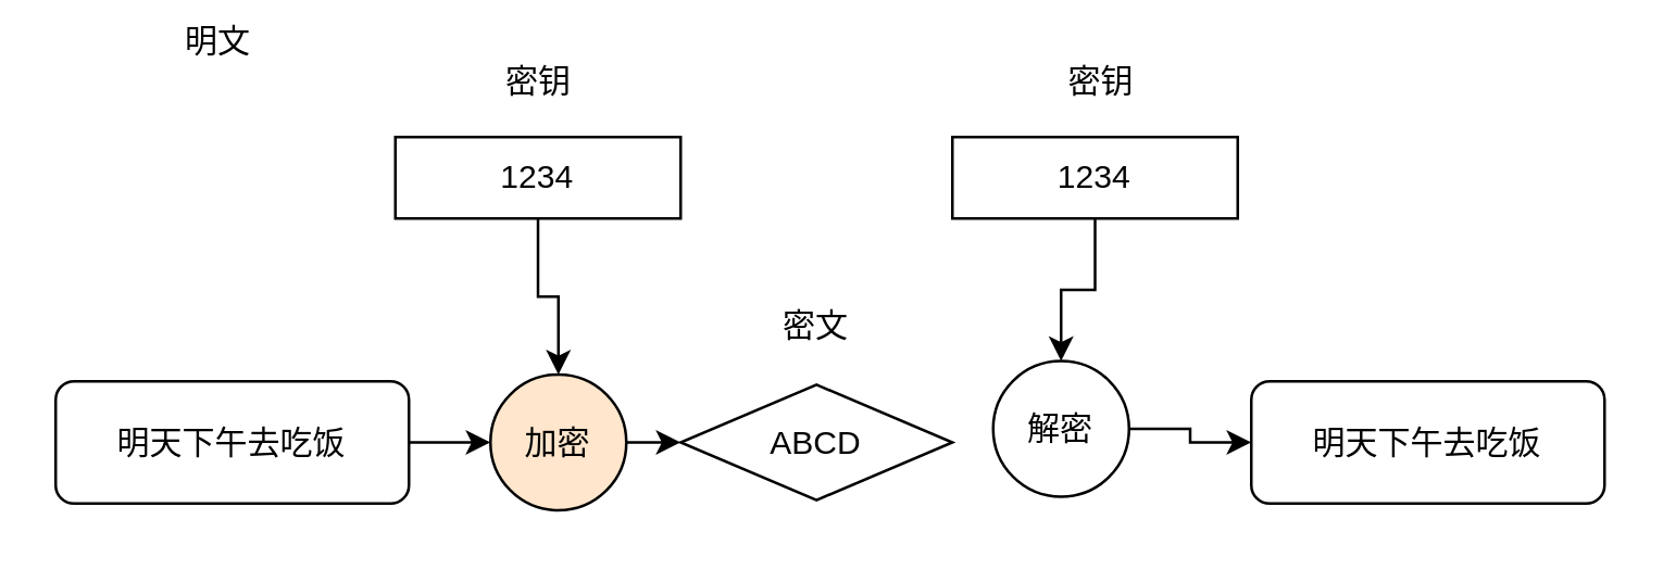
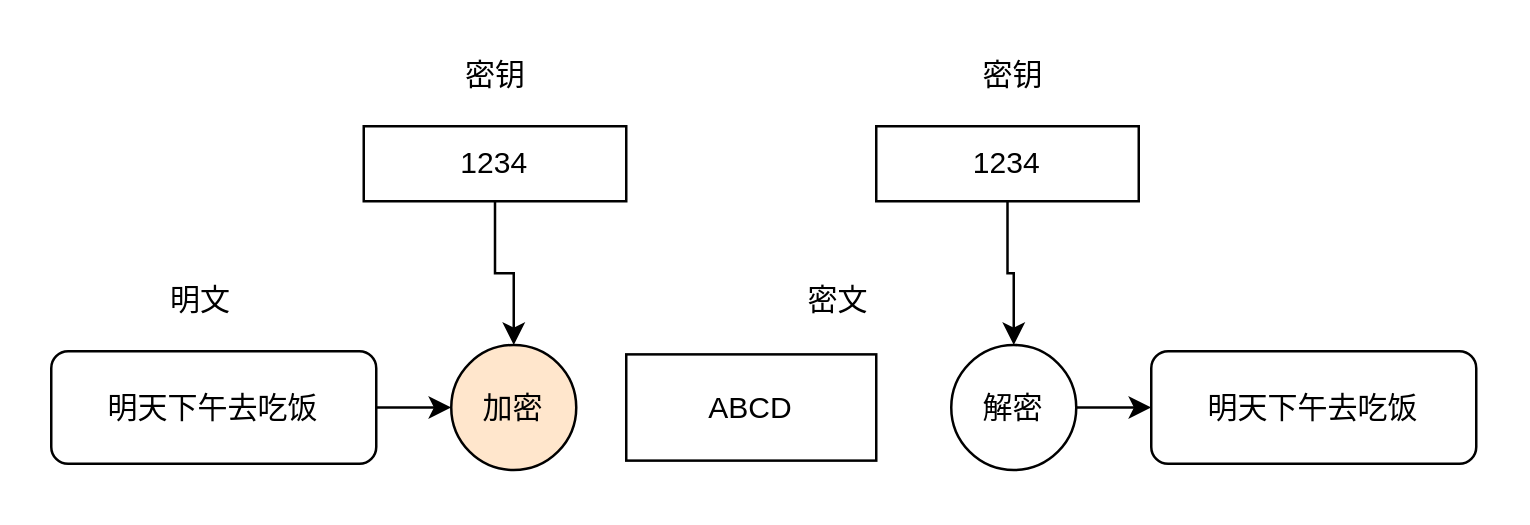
- <mxCell id="10" value="明文" style="text;html=1;strokeColor=none;fillColor=none;align=center;verticalAlign=middle;whiteSpace=wrap;rounded=0;" vertex="1" parent="1"><mxGeometry x="60" y="5" width="40" height="20" as="geometry" /></mxCell>
+ <mxCell id="10" value="明文" style="text;html=1;strokeColor=none;fillColor=none;align=center;verticalAlign=middle;whiteSpace=wrap;rounded=0;" vertex="1" parent="1"><mxGeometry x="60" y="110" width="40" height="20" as="geometry" /></mxCell>
- <mxCell id="11" value="密文" style="text;html=1;strokeColor=none;fillColor=none;align=center;verticalAlign=middle;whiteSpace=wrap;rounded=0;" vertex="1" parent="1"><mxGeometry x="280" y="110" width="40" height="20" as="geometry" /></mxCell>
+ <mxCell id="11" value="密文" style="text;html=1;strokeColor=none;fillColor=none;align=center;verticalAlign=middle;whiteSpace=wrap;rounded=0;" vertex="1" parent="1"><mxGeometry x="315" y="110" width="40" height="20" as="geometry" /></mxCell>
- <mxCell id="7" value="解密" style="ellipse;whiteSpace=wrap;html=1;" vertex="1" parent="1"><mxGeometry x="365" y="132.5" width="50" height="50" as="geometry" /></mxCell>
+ <mxCell id="7" value="解密" style="ellipse;whiteSpace=wrap;html=1;" vertex="1" parent="1"><mxGeometry x="380" y="137.5" width="50" height="50" as="geometry" /></mxCell>
- <mxCell id="4" style="edgeStyle=orthogonalEdgeStyle;rounded=0;orthogonalLoop=1;jettySize=auto;html=1;exitX=1;exitY=0.5;exitDx=0;exitDy=0;entryX=0;entryY=0.5;entryDx=0;entryDy=0;" edge="1" parent="1" source="5" target="9"><mxGeometry relative="1" as="geometry" /></mxCell>
- <mxCell id="9" value="ABCD" style="rhombus;whiteSpace=wrap;html=1;" vertex="1" parent="1"><mxGeometry x="250" y="141.25" width="100" height="42.5" as="geometry" /></mxCell>
+ <mxCell id="9" value="ABCD" style="rounded=0;whiteSpace=wrap;html=1;" vertex="1" parent="1"><mxGeometry x="250" y="141.25" width="100" height="42.5" as="geometry" /></mxCell>
